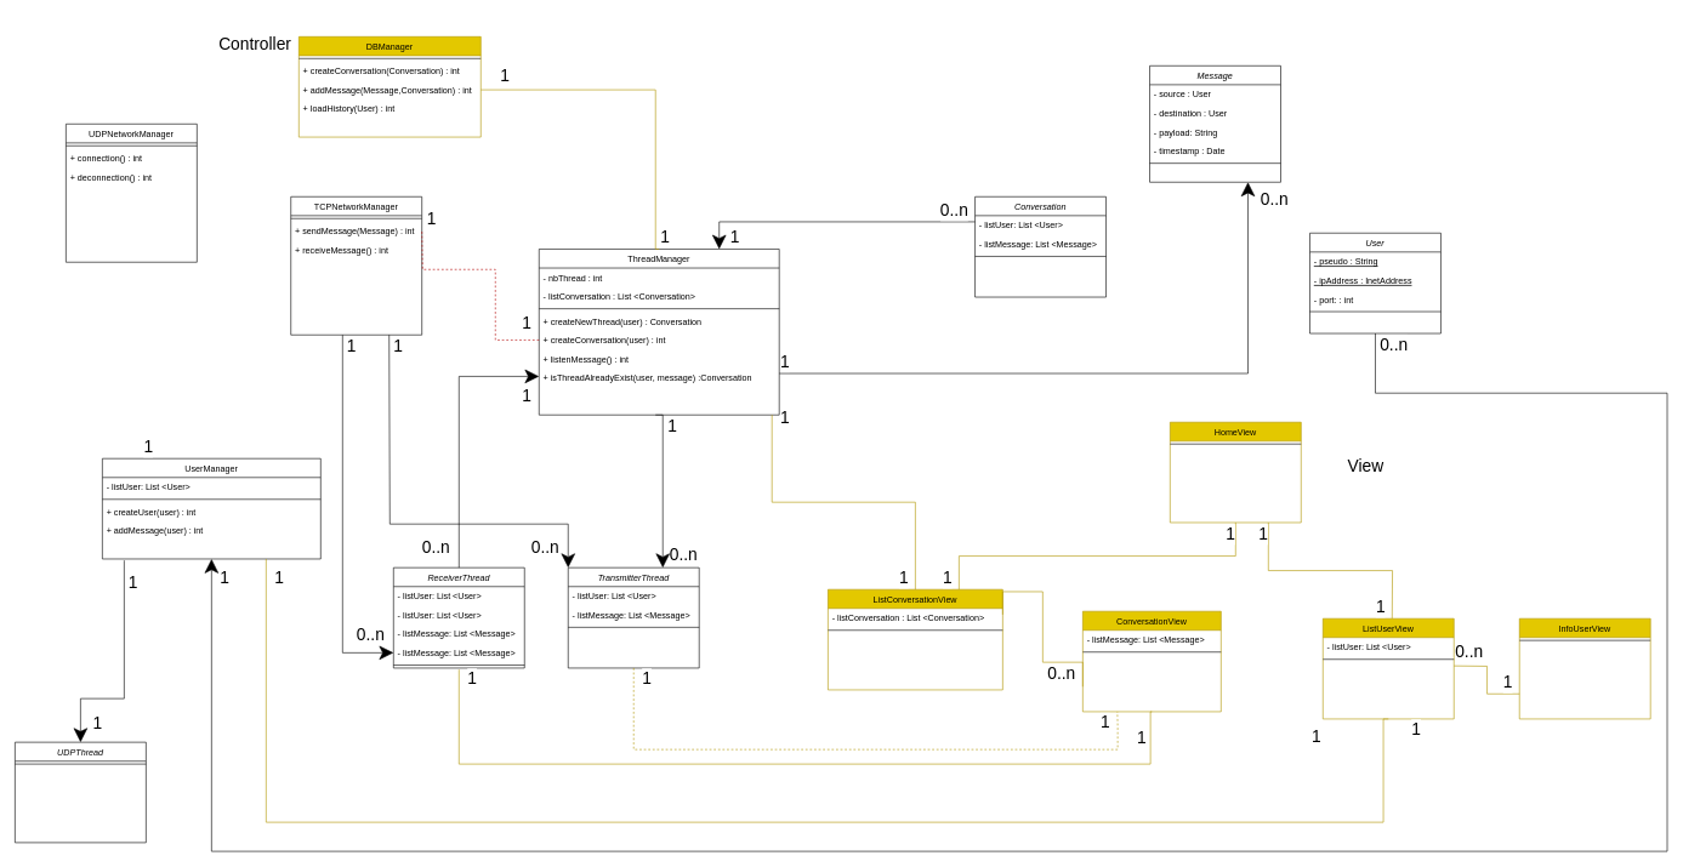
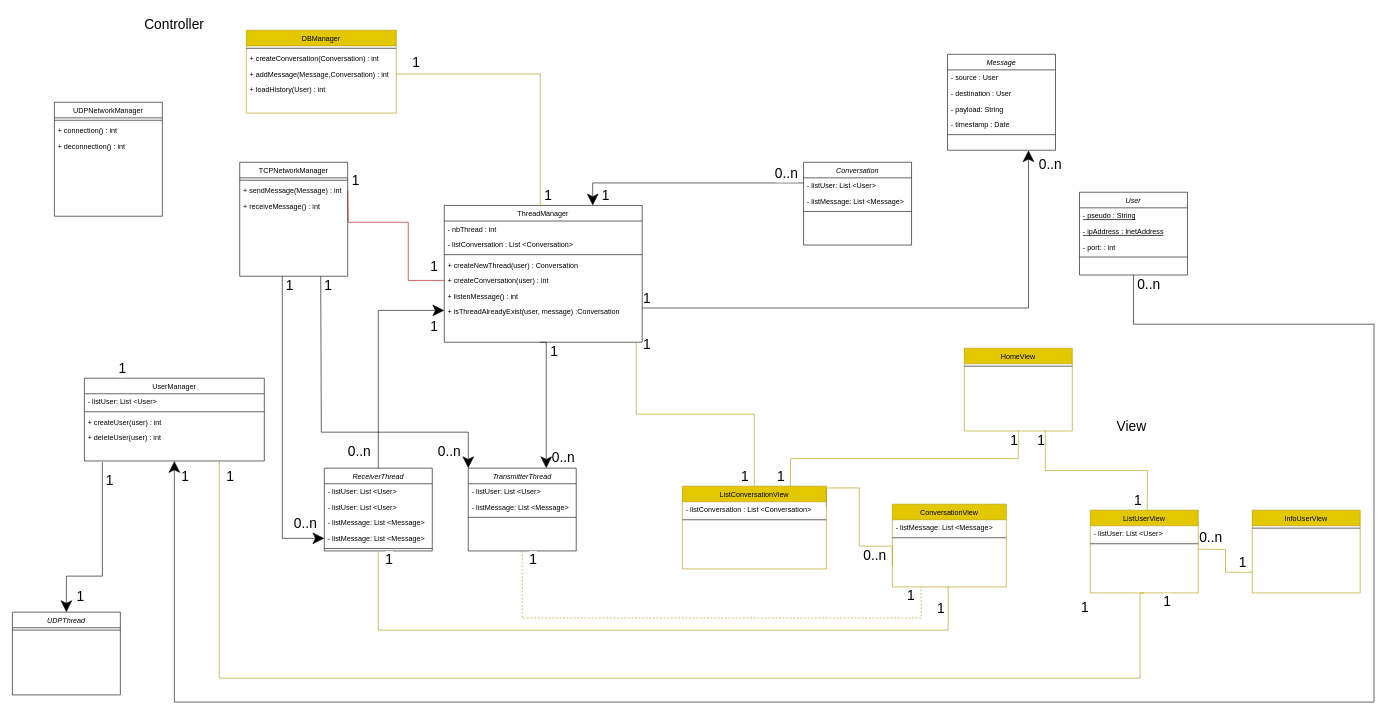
- <mxCell id="8" value="&lt;div style=&quot;font-size: 23px;&quot;&gt;Controller&lt;/div&gt;" style="text;html=1;strokeColor=none;fillColor=none;align=center;verticalAlign=middle;whiteSpace=wrap;rounded=0;labelBorderColor=none;strokeWidth=0;fontSize=23;" vertex="1" parent="1"><mxGeometry x="310" y="40" width="80" height="40" as="geometry" /></mxCell>
+ <mxCell id="8" value="&lt;div style=&quot;font-size: 23px;&quot;&gt;Controller&lt;/div&gt;" style="text;html=1;strokeColor=none;fillColor=none;align=center;verticalAlign=middle;whiteSpace=wrap;rounded=0;labelBorderColor=none;strokeWidth=0;fontSize=23;" vertex="1" parent="1"><mxGeometry x="250" y="20" width="80" height="40" as="geometry" /></mxCell>
- <mxCell id="83" value="" style="endArrow=none;html=1;edgeStyle=orthogonalEdgeStyle;rounded=0;fontSize=23;entryX=1;entryY=0.5;entryDx=0;entryDy=0;exitX=0;exitY=0.5;exitDx=0;exitDy=0;fillColor=#e51400;strokeColor=#B20000;dashed=1;" edge="1" parent="1" source="23" target="11"><mxGeometry relative="1" as="geometry"><mxPoint x="915" y="352" as="sourcePoint" /><mxPoint x="670" y="133" as="targetPoint" /><Array as="points"><mxPoint x="680" y="467" /><mxPoint x="680" y="370" /><mxPoint x="580" y="370" /></Array></mxGeometry></mxCell>
+ <mxCell id="83" value="" style="endArrow=none;html=1;edgeStyle=orthogonalEdgeStyle;rounded=0;fontSize=23;entryX=1;entryY=0.5;entryDx=0;entryDy=0;exitX=0;exitY=0.5;exitDx=0;exitDy=0;fillColor=#e51400;strokeColor=#B20000;" edge="1" parent="1" source="23" target="11"><mxGeometry relative="1" as="geometry"><mxPoint x="915" y="352" as="sourcePoint" /><mxPoint x="670" y="133" as="targetPoint" /><Array as="points"><mxPoint x="680" y="467" /><mxPoint x="680" y="370" /><mxPoint x="580" y="370" /></Array></mxGeometry></mxCell>
- <mxCell id="35" value="View" style="text;html=1;strokeColor=none;fillColor=none;align=center;verticalAlign=middle;whiteSpace=wrap;rounded=0;labelBorderColor=none;strokeWidth=0;fontSize=23;" vertex="1" parent="1"><mxGeometry x="1836" y="620" width="80" height="40" as="geometry" /></mxCell>
+ <mxCell id="35" value="View" style="text;html=1;strokeColor=none;fillColor=none;align=center;verticalAlign=middle;whiteSpace=wrap;rounded=0;labelBorderColor=none;strokeWidth=0;fontSize=23;" vertex="1" parent="1"><mxGeometry x="1846" y="690" width="80" height="40" as="geometry" /></mxCell>
- <mxCell id="51" value="+ addMessage(user) : int" style="text;align=left;verticalAlign=top;spacingLeft=4;spacingRight=4;overflow=hidden;rotatable=0;points=[[0,0.5],[1,0.5]];portConstraint=eastwest;fontStyle=0" vertex="1" parent="47"><mxGeometry y="86" width="300" height="26" as="geometry" /></mxCell>
+ <mxCell id="51" value="+ deleteUser(user) : int" style="text;align=left;verticalAlign=top;spacingLeft=4;spacingRight=4;overflow=hidden;rotatable=0;points=[[0,0.5],[1,0.5]];portConstraint=eastwest;fontStyle=0" vertex="1" parent="47"><mxGeometry y="86" width="300" height="26" as="geometry" /></mxCell>
